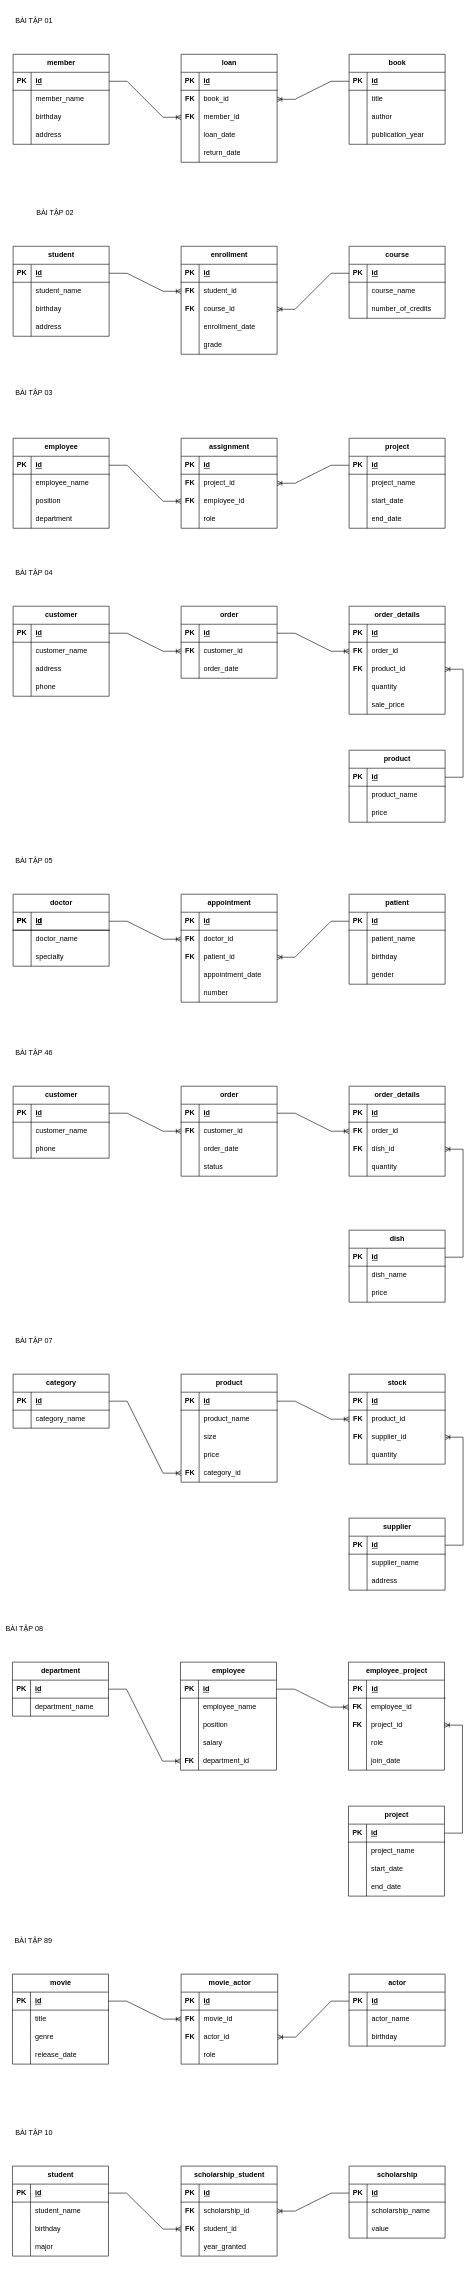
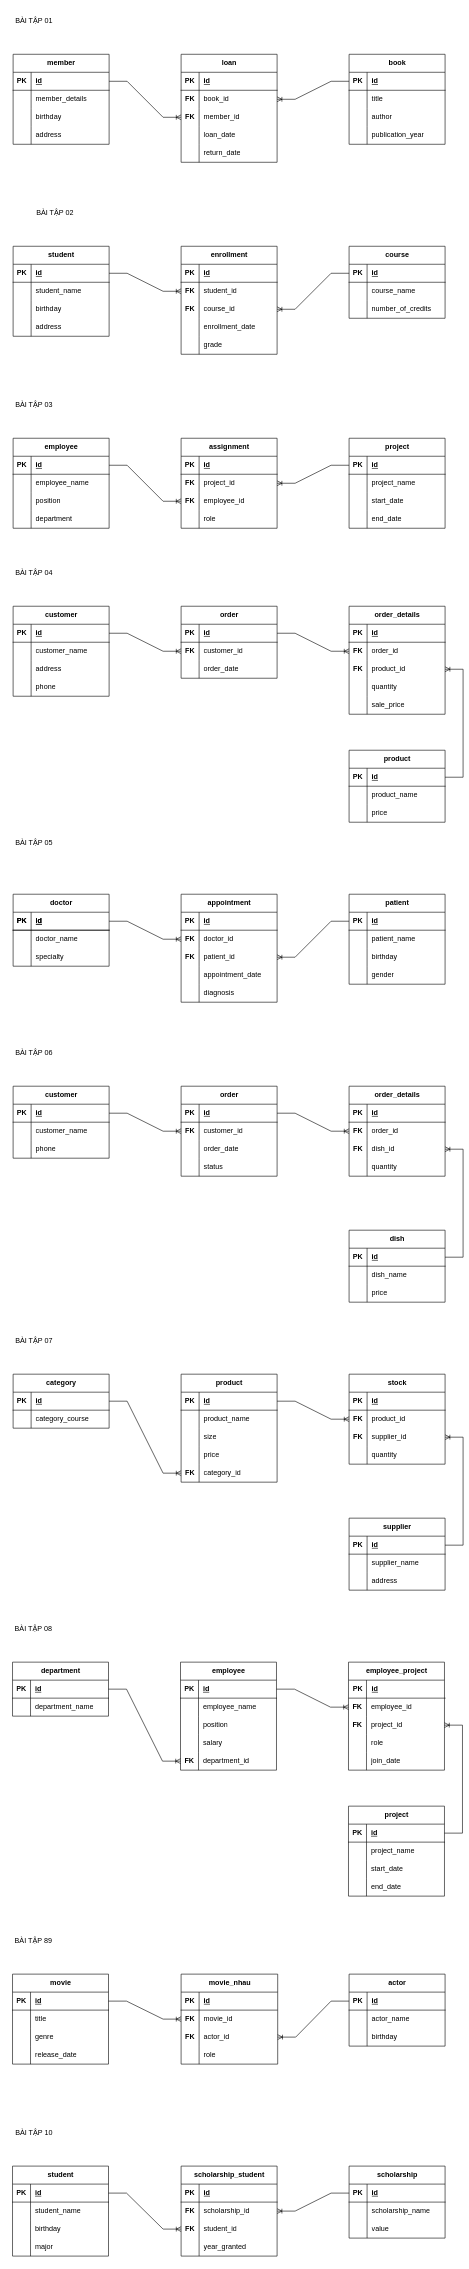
- <mxCell id="8" value="member_name" style="shape=partialRectangle;connectable=0;fillColor=none;top=0;left=0;bottom=0;right=0;align=left;spacingLeft=6;overflow=hidden;whiteSpace=wrap;html=1;" parent="6" vertex="1"><mxGeometry x="30" width="130" height="30" as="geometry"><mxRectangle width="130" height="30" as="alternateBounds" /></mxGeometry></mxCell>
+ <mxCell id="8" value="member_details" style="shape=partialRectangle;connectable=0;fillColor=none;top=0;left=0;bottom=0;right=0;align=left;spacingLeft=6;overflow=hidden;whiteSpace=wrap;html=1;" parent="6" vertex="1"><mxGeometry x="30" width="130" height="30" as="geometry"><mxRectangle width="130" height="30" as="alternateBounds" /></mxGeometry></mxCell>
- <mxCell id="89" value="BÀI TẬP 03" style="text;html=1;align=center;verticalAlign=middle;whiteSpace=wrap;rounded=0;" parent="1" vertex="1"><mxGeometry x="21" y="640" width="70" height="30" as="geometry" /></mxCell>
+ <mxCell id="89" value="BÀI TẬP 03" style="text;html=1;align=center;verticalAlign=middle;whiteSpace=wrap;rounded=0;" parent="1" vertex="1"><mxGeometry x="21" y="660" width="70" height="30" as="geometry" /></mxCell>
- <mxCell id="184" value="BÀI TẬP 05" style="text;html=1;align=center;verticalAlign=middle;whiteSpace=wrap;rounded=0;" parent="1" vertex="1"><mxGeometry x="21" y="1420" width="70" height="30" as="geometry" /></mxCell>
+ <mxCell id="184" value="BÀI TẬP 05" style="text;html=1;align=center;verticalAlign=middle;whiteSpace=wrap;rounded=0;" parent="1" vertex="1"><mxGeometry x="21" y="1390" width="70" height="30" as="geometry" /></mxCell>
- <mxCell id="223" value="number" style="shape=partialRectangle;connectable=0;fillColor=none;top=0;left=0;bottom=0;right=0;align=left;spacingLeft=6;overflow=hidden;whiteSpace=wrap;html=1;" parent="221" vertex="1"><mxGeometry x="30" width="130" height="30" as="geometry"><mxRectangle width="130" height="30" as="alternateBounds" /></mxGeometry></mxCell>
+ <mxCell id="223" value="diagnosis" style="shape=partialRectangle;connectable=0;fillColor=none;top=0;left=0;bottom=0;right=0;align=left;spacingLeft=6;overflow=hidden;whiteSpace=wrap;html=1;" parent="221" vertex="1"><mxGeometry x="30" width="130" height="30" as="geometry"><mxRectangle width="130" height="30" as="alternateBounds" /></mxGeometry></mxCell>
- <mxCell id="226" value="BÀI TẬP 46" style="text;html=1;align=center;verticalAlign=middle;whiteSpace=wrap;rounded=0;" parent="1" vertex="1"><mxGeometry x="21" y="1740" width="70" height="30" as="geometry" /></mxCell>
+ <mxCell id="226" value="BÀI TẬP 06" style="text;html=1;align=center;verticalAlign=middle;whiteSpace=wrap;rounded=0;" parent="1" vertex="1"><mxGeometry x="21" y="1740" width="70" height="30" as="geometry" /></mxCell>
- <mxCell id="283" value="category_name" style="shape=partialRectangle;connectable=0;fillColor=none;top=0;left=0;bottom=0;right=0;align=left;spacingLeft=6;overflow=hidden;whiteSpace=wrap;html=1;" parent="281" vertex="1"><mxGeometry x="30" width="130" height="30" as="geometry"><mxRectangle width="130" height="30" as="alternateBounds" /></mxGeometry></mxCell>
+ <mxCell id="283" value="category_course" style="shape=partialRectangle;connectable=0;fillColor=none;top=0;left=0;bottom=0;right=0;align=left;spacingLeft=6;overflow=hidden;whiteSpace=wrap;html=1;" parent="281" vertex="1"><mxGeometry x="30" width="130" height="30" as="geometry"><mxRectangle width="130" height="30" as="alternateBounds" /></mxGeometry></mxCell>
- <mxCell id="326" value="BÀI TẬP 08" style="text;html=1;align=center;verticalAlign=middle;whiteSpace=wrap;rounded=0;" parent="1" vertex="1"><mxGeometry x="5" y="2700" width="70" height="30" as="geometry" /></mxCell>
+ <mxCell id="326" value="BÀI TẬP 08" style="text;html=1;align=center;verticalAlign=middle;whiteSpace=wrap;rounded=0;" parent="1" vertex="1"><mxGeometry x="20" y="2700" width="70" height="30" as="geometry" /></mxCell>
- <mxCell id="406" value="movie_actor" style="shape=table;startSize=30;container=1;collapsible=1;childLayout=tableLayout;fixedRows=1;rowLines=0;fontStyle=1;align=center;resizeLast=1;html=1;" parent="1" vertex="1"><mxGeometry x="301" y="3290" width="161" height="150" as="geometry" /></mxCell>
+ <mxCell id="406" value="movie_nhau" style="shape=table;startSize=30;container=1;collapsible=1;childLayout=tableLayout;fixedRows=1;rowLines=0;fontStyle=1;align=center;resizeLast=1;html=1;" parent="1" vertex="1"><mxGeometry x="301" y="3290" width="161" height="150" as="geometry" /></mxCell>
